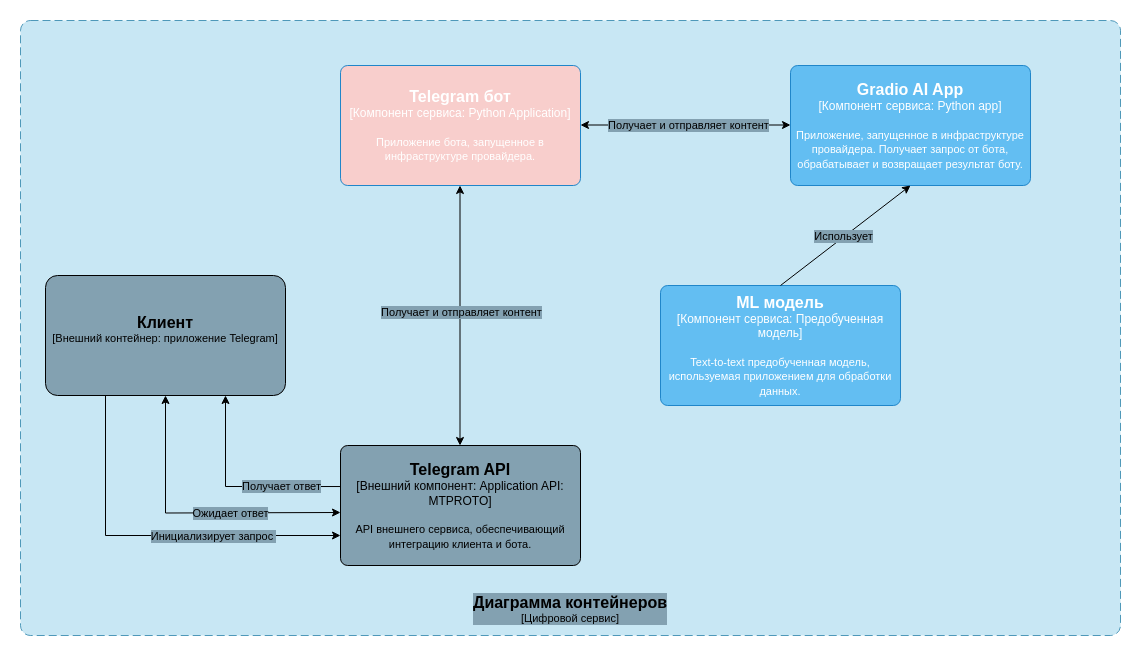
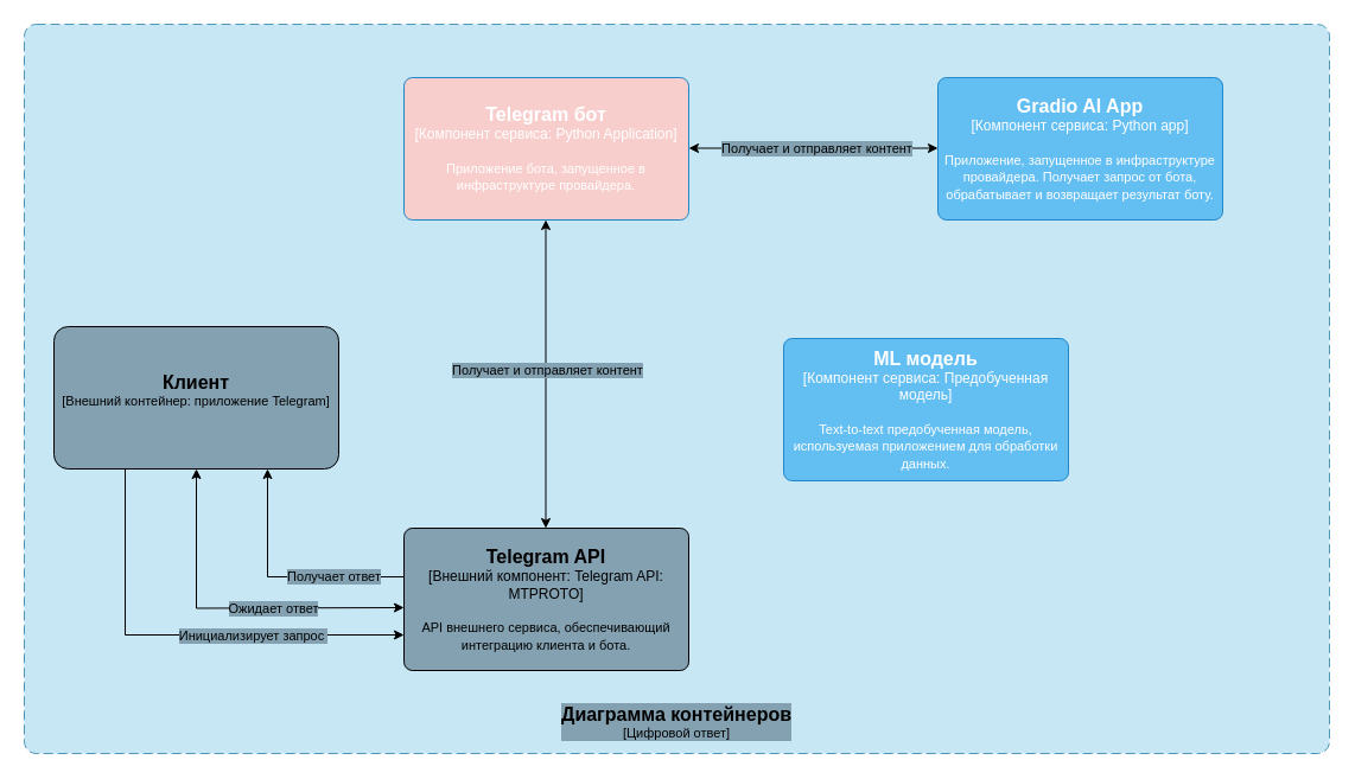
- <mxCell id="16" style="rounded=0;orthogonalLoop=1;jettySize=auto;html=1;exitX=0.5;exitY=1;exitDx=0;exitDy=0;exitPerimeter=0;entryX=0.5;entryY=0;entryDx=0;entryDy=0;entryPerimeter=0;startArrow=classic;startFill=1;endArrow=none;endFill=0;" edge="1" parent="1" source="4" target="5"><mxGeometry relative="1" as="geometry" /></mxCell>
- <mxCell id="17" value="Использует" style="edgeLabel;html=1;align=center;verticalAlign=middle;resizable=0;points=[];labelBackgroundColor=#83a1b1;" vertex="1" connectable="0" parent="16"><mxGeometry x="0.02" y="-1" relative="1" as="geometry"><mxPoint as="offset" /></mxGeometry></mxCell>
- <mxCell id="7" value="&lt;font style=&quot;font-size: 16px&quot;&gt;&lt;b&gt;Telegram API&lt;/b&gt;&lt;/font&gt;&lt;div&gt;[Внешний компонент: Application API: MTPROTO]&lt;/div&gt;&lt;br&gt;&lt;div&gt;&lt;font style=&quot;font-size: 11px&quot;&gt;API внешнего сервиса, обеспечивающий интеграцию клиента и бота.&lt;/font&gt;&lt;/div&gt;" style="rounded=1;whiteSpace=wrap;html=1;labelBackgroundColor=none;align=center;arcSize=6;metaEdit=1;resizable=0;points=[[0.25,0,0],[0.5,0,0],[0.75,0,0],[1,0.25,0],[1,0.5,0],[1,0.75,0],[0.75,1,0],[0.5,1,0],[0.25,1,0],[0,0.75,0],[0,0.5,0],[0,0.25,0]];fillColor=#83a1b1;" vertex="1" parent="1"><mxGeometry x="340" y="445" width="240" height="120" as="geometry" /></mxCell>
+ <mxCell id="7" value="&lt;font style=&quot;font-size: 16px&quot;&gt;&lt;b&gt;Telegram API&lt;/b&gt;&lt;/font&gt;&lt;div&gt;[Внешний компонент: Telegram API: MTPROTO]&lt;/div&gt;&lt;br&gt;&lt;div&gt;&lt;font style=&quot;font-size: 11px&quot;&gt;API внешнего сервиса, обеспечивающий интеграцию клиента и бота.&lt;/font&gt;&lt;/div&gt;" style="rounded=1;whiteSpace=wrap;html=1;labelBackgroundColor=none;align=center;arcSize=6;metaEdit=1;resizable=0;points=[[0.25,0,0],[0.5,0,0],[0.75,0,0],[1,0.25,0],[1,0.5,0],[1,0.75,0],[0.75,1,0],[0.5,1,0],[0.25,1,0],[0,0.75,0],[0,0.5,0],[0,0.25,0]];fillColor=#83a1b1;" vertex="1" parent="1"><mxGeometry x="340" y="445" width="240" height="120" as="geometry" /></mxCell>
- <mxCell id="2" value="&lt;font style=&quot;font-size: 16px&quot;&gt;&lt;b&gt;&lt;div style=&quot;&quot;&gt;Диаграмма контейнеров&lt;/div&gt;&lt;/b&gt;&lt;/font&gt;&lt;div style=&quot;&quot;&gt;[Цифровой сервис]&lt;/div&gt;" style="rounded=1;fontSize=11;whiteSpace=wrap;html=1;dashed=1;arcSize=20;fillColor=#b1ddf0;strokeColor=#10739e;labelBackgroundColor=#83a1b1;align=center;verticalAlign=bottom;labelBorderColor=none;spacingTop=0;spacing=10;dashPattern=8 4;metaEdit=1;rotatable=0;perimeter=rectanglePerimeter;noLabel=0;labelPadding=0;allowArrows=0;connectable=0;expand=0;recursiveResize=0;editable=1;pointerEvents=0;absoluteArcSize=1;points=[[0.25,0,0],[0.5,0,0],[0.75,0,0],[1,0.25,0],[1,0.5,0],[1,0.75,0],[0.75,1,0],[0.5,1,0],[0.25,1,0],[0,0.75,0],[0,0.5,0],[0,0.25,0]];opacity=70;" vertex="1" parent="1"><mxGeometry y="20" width="1100" height="615" as="geometry" x="20" /></mxCell>
+ <mxCell id="2" value="&lt;font style=&quot;font-size: 16px&quot;&gt;&lt;b&gt;&lt;div style=&quot;&quot;&gt;Диаграмма контейнеров&lt;/div&gt;&lt;/b&gt;&lt;/font&gt;&lt;div style=&quot;&quot;&gt;[Цифровой ответ]&lt;/div&gt;" style="rounded=1;fontSize=11;whiteSpace=wrap;html=1;dashed=1;arcSize=20;fillColor=#b1ddf0;strokeColor=#10739e;labelBackgroundColor=#83a1b1;align=center;verticalAlign=bottom;labelBorderColor=none;spacingTop=0;spacing=10;dashPattern=8 4;metaEdit=1;rotatable=0;perimeter=rectanglePerimeter;noLabel=0;labelPadding=0;allowArrows=0;connectable=0;expand=0;recursiveResize=0;editable=1;pointerEvents=0;absoluteArcSize=1;points=[[0.25,0,0],[0.5,0,0],[0.75,0,0],[1,0.25,0],[1,0.5,0],[1,0.75,0],[0.75,1,0],[0.5,1,0],[0.25,1,0],[0,0.75,0],[0,0.5,0],[0,0.25,0]];opacity=70;" vertex="1" parent="1"><mxGeometry y="20" width="1100" height="615" as="geometry" x="20" /></mxCell>
